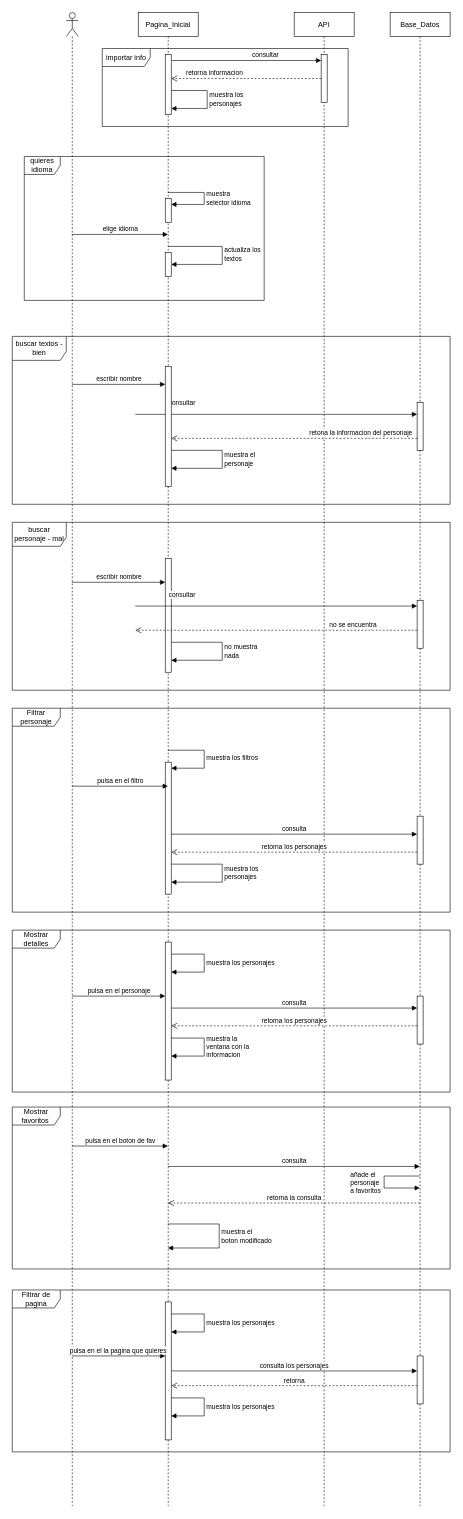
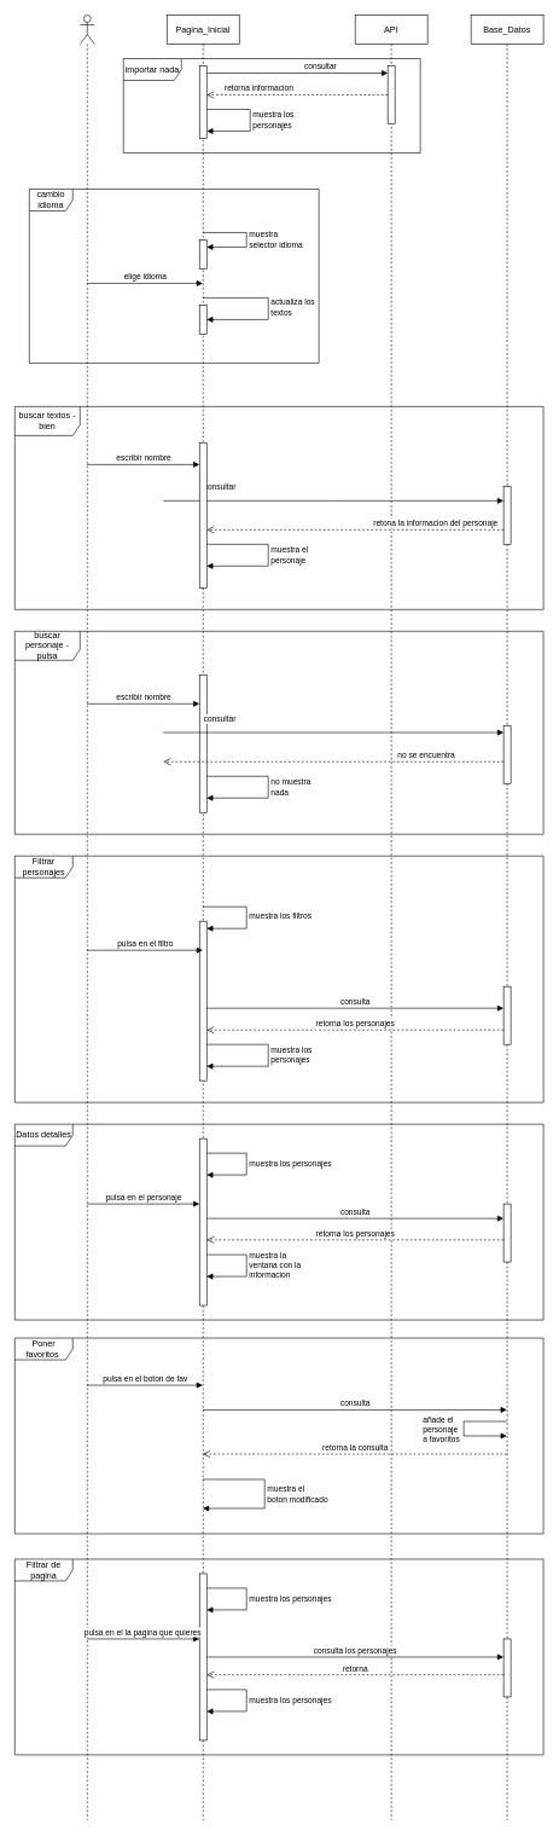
- <mxCell id="17" value="importar info" style="shape=umlFrame;whiteSpace=wrap;html=1;pointerEvents=0;width=80;height=30;" parent="1" vertex="1"><mxGeometry x="170" y="80" width="410" height="130" as="geometry" /></mxCell>
+ <mxCell id="17" value="importar nada" style="shape=umlFrame;whiteSpace=wrap;html=1;pointerEvents=0;width=80;height=30;" parent="1" vertex="1"><mxGeometry x="170" y="80" width="410" height="130" as="geometry" /></mxCell>
- <mxCell id="18" value="quieres idioma" style="shape=umlFrame;whiteSpace=wrap;html=1;pointerEvents=0;" parent="1" vertex="1"><mxGeometry x="40" y="260" width="400" height="240" as="geometry" /></mxCell>
+ <mxCell id="18" value="cambio idioma" style="shape=umlFrame;whiteSpace=wrap;html=1;pointerEvents=0;" parent="1" vertex="1"><mxGeometry x="40" y="260" width="400" height="240" as="geometry" /></mxCell>
- <mxCell id="25" value="buscar personaje - mal" style="shape=umlFrame;whiteSpace=wrap;html=1;pointerEvents=0;width=90;height=40;" parent="1" vertex="1"><mxGeometry x="20" y="870" width="730" height="280" as="geometry" /></mxCell>
+ <mxCell id="25" value="buscar personaje - pulsa" style="shape=umlFrame;whiteSpace=wrap;html=1;pointerEvents=0;width=90;height=40;" parent="1" vertex="1"><mxGeometry x="20" y="870" width="730" height="280" as="geometry" /></mxCell>
- <mxCell id="28" value="Filtrar personaje" style="shape=umlFrame;whiteSpace=wrap;html=1;pointerEvents=0;width=80;height=30;" parent="1" vertex="1"><mxGeometry x="20" y="1180" width="730" height="340" as="geometry" /></mxCell>
+ <mxCell id="28" value="Filtrar personajes" style="shape=umlFrame;whiteSpace=wrap;html=1;pointerEvents=0;width=80;height=30;" parent="1" vertex="1"><mxGeometry x="20" y="1180" width="730" height="340" as="geometry" /></mxCell>
- <mxCell id="36" value="Mostrar detalles" style="shape=umlFrame;whiteSpace=wrap;html=1;pointerEvents=0;width=80;height=30;" parent="1" vertex="1"><mxGeometry x="20" y="1550" width="730" height="270" as="geometry" /></mxCell>
+ <mxCell id="36" value="Datos detalles" style="shape=umlFrame;whiteSpace=wrap;html=1;pointerEvents=0;width=80;height=30;" parent="1" vertex="1"><mxGeometry x="20" y="1550" width="730" height="270" as="geometry" /></mxCell>
- <mxCell id="38" value="Mostrar favoritos&amp;nbsp;" style="shape=umlFrame;whiteSpace=wrap;html=1;pointerEvents=0;width=80;height=30;" parent="1" vertex="1"><mxGeometry x="20" y="1845" width="730" height="270" as="geometry" /></mxCell>
+ <mxCell id="38" value="Poner favoritos&amp;nbsp;" style="shape=umlFrame;whiteSpace=wrap;html=1;pointerEvents=0;width=80;height=30;" parent="1" vertex="1"><mxGeometry x="20" y="1845" width="730" height="270" as="geometry" /></mxCell>
